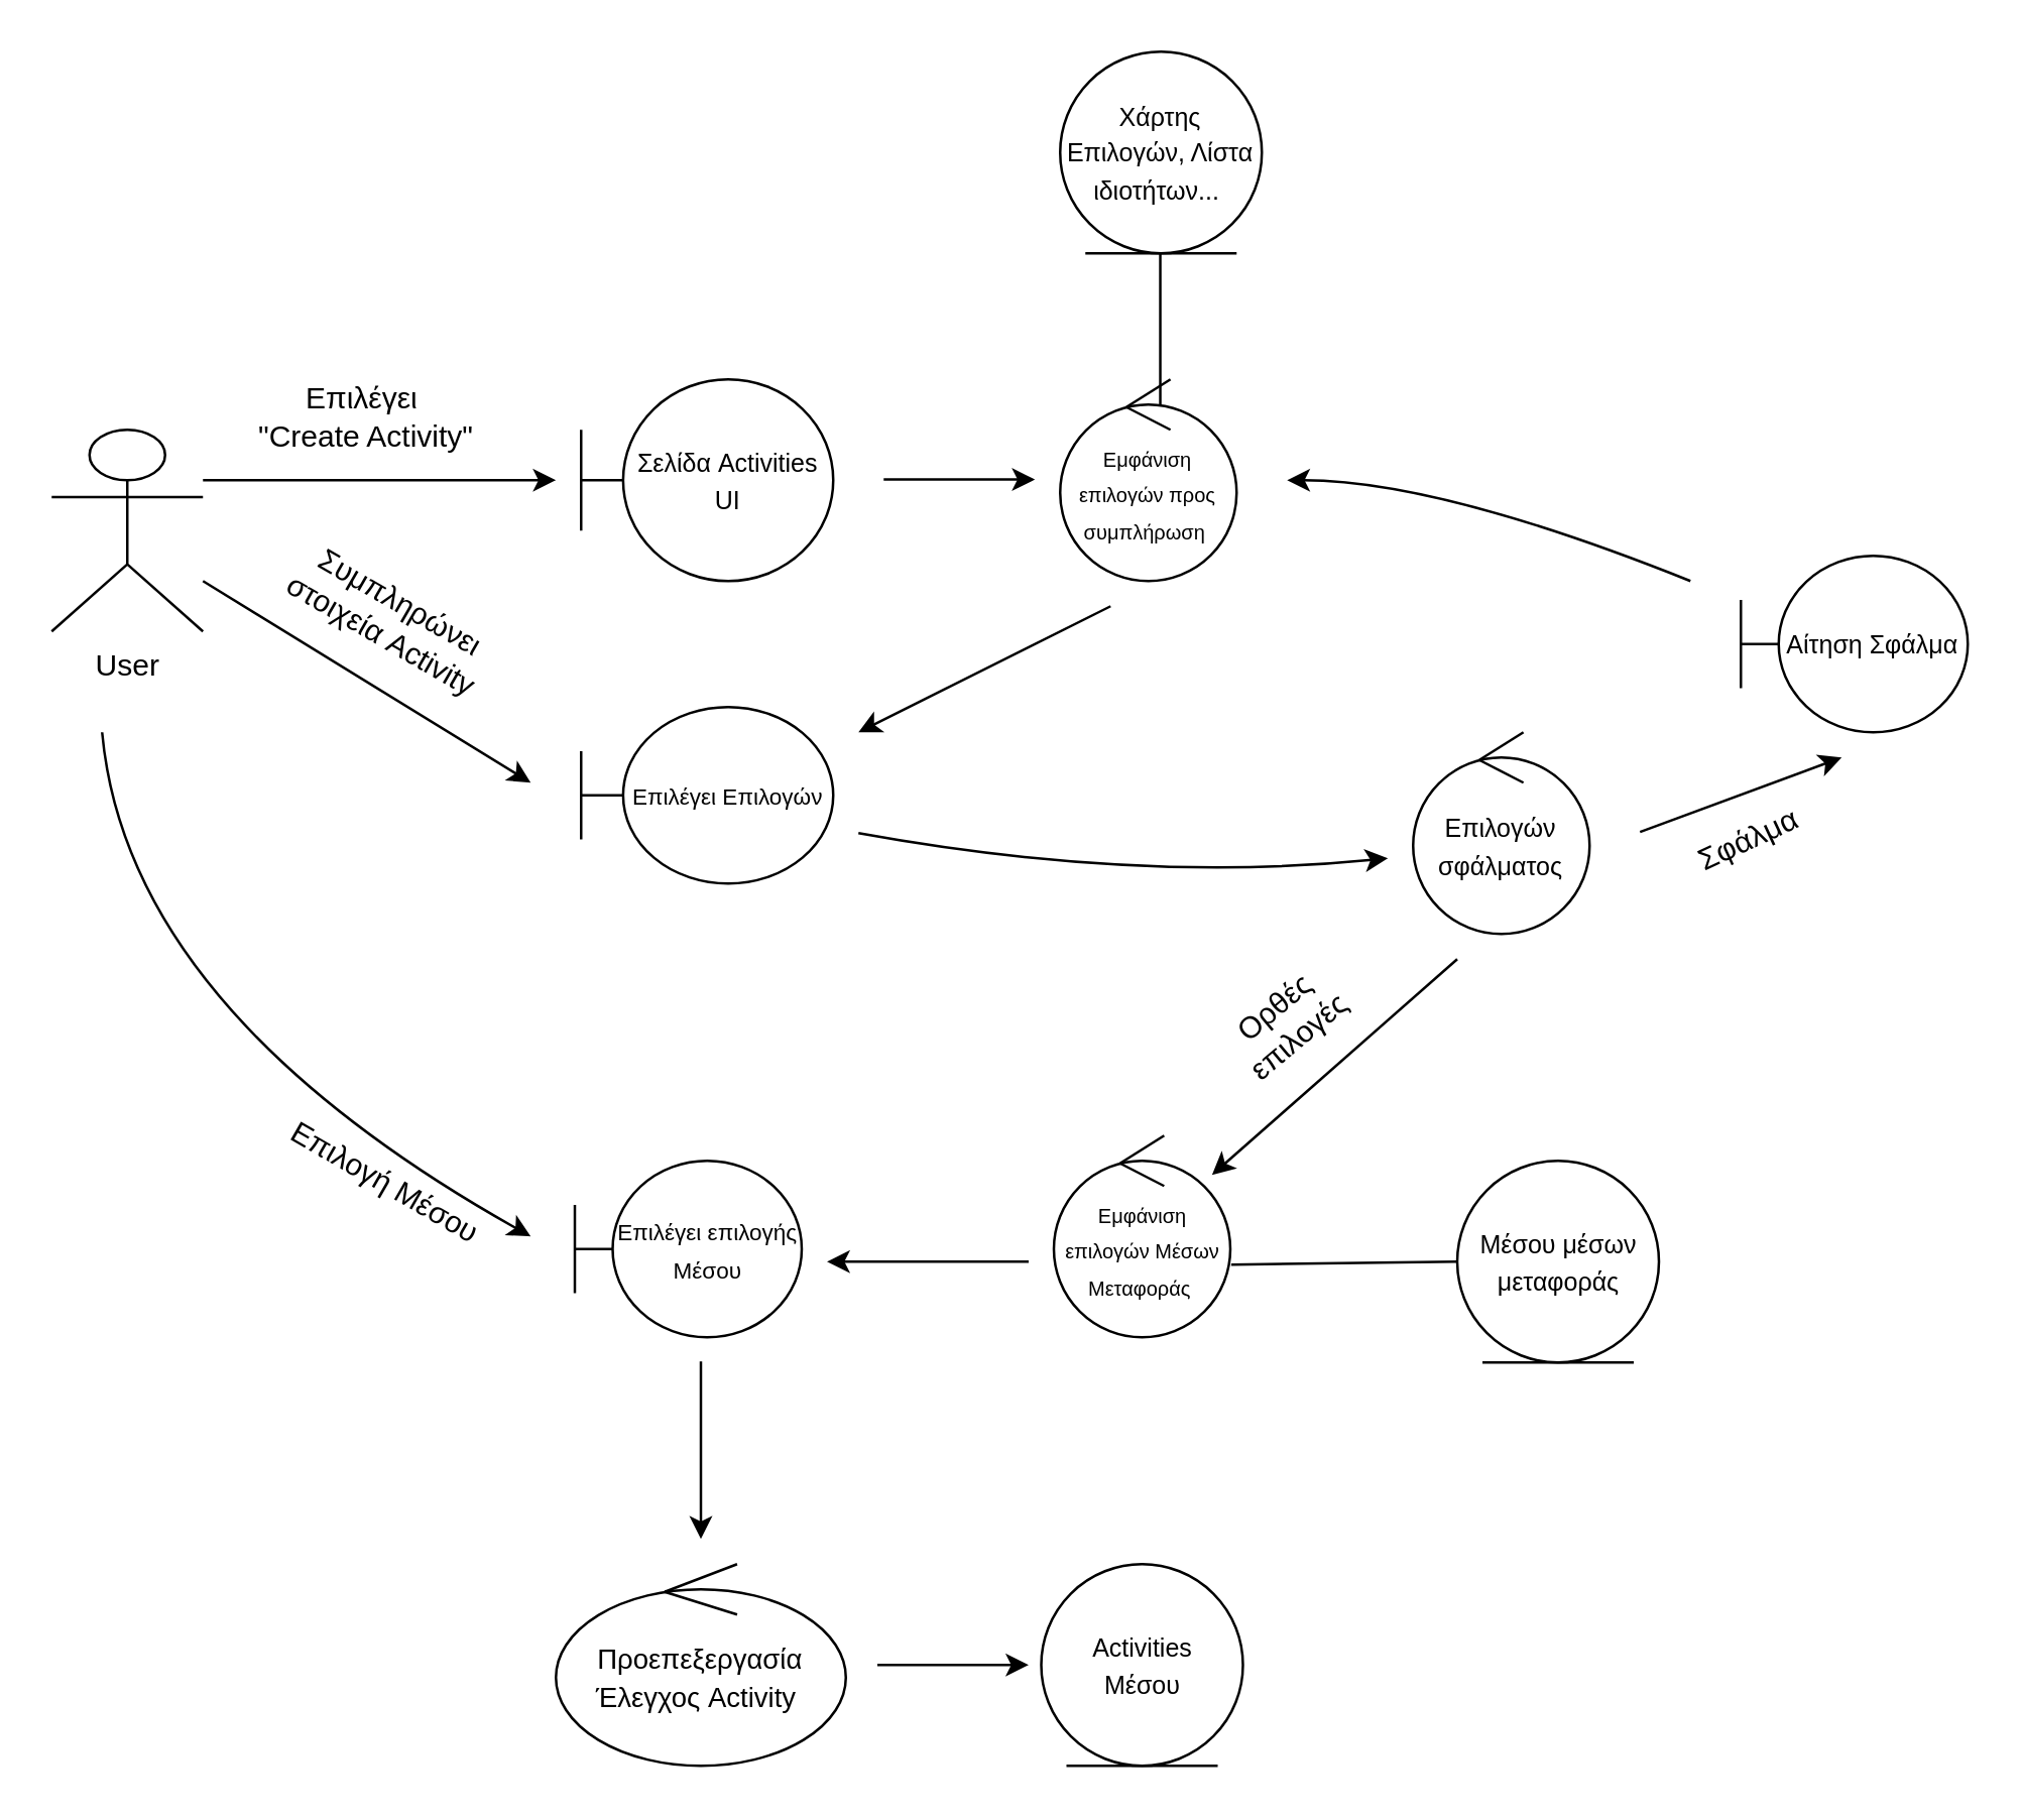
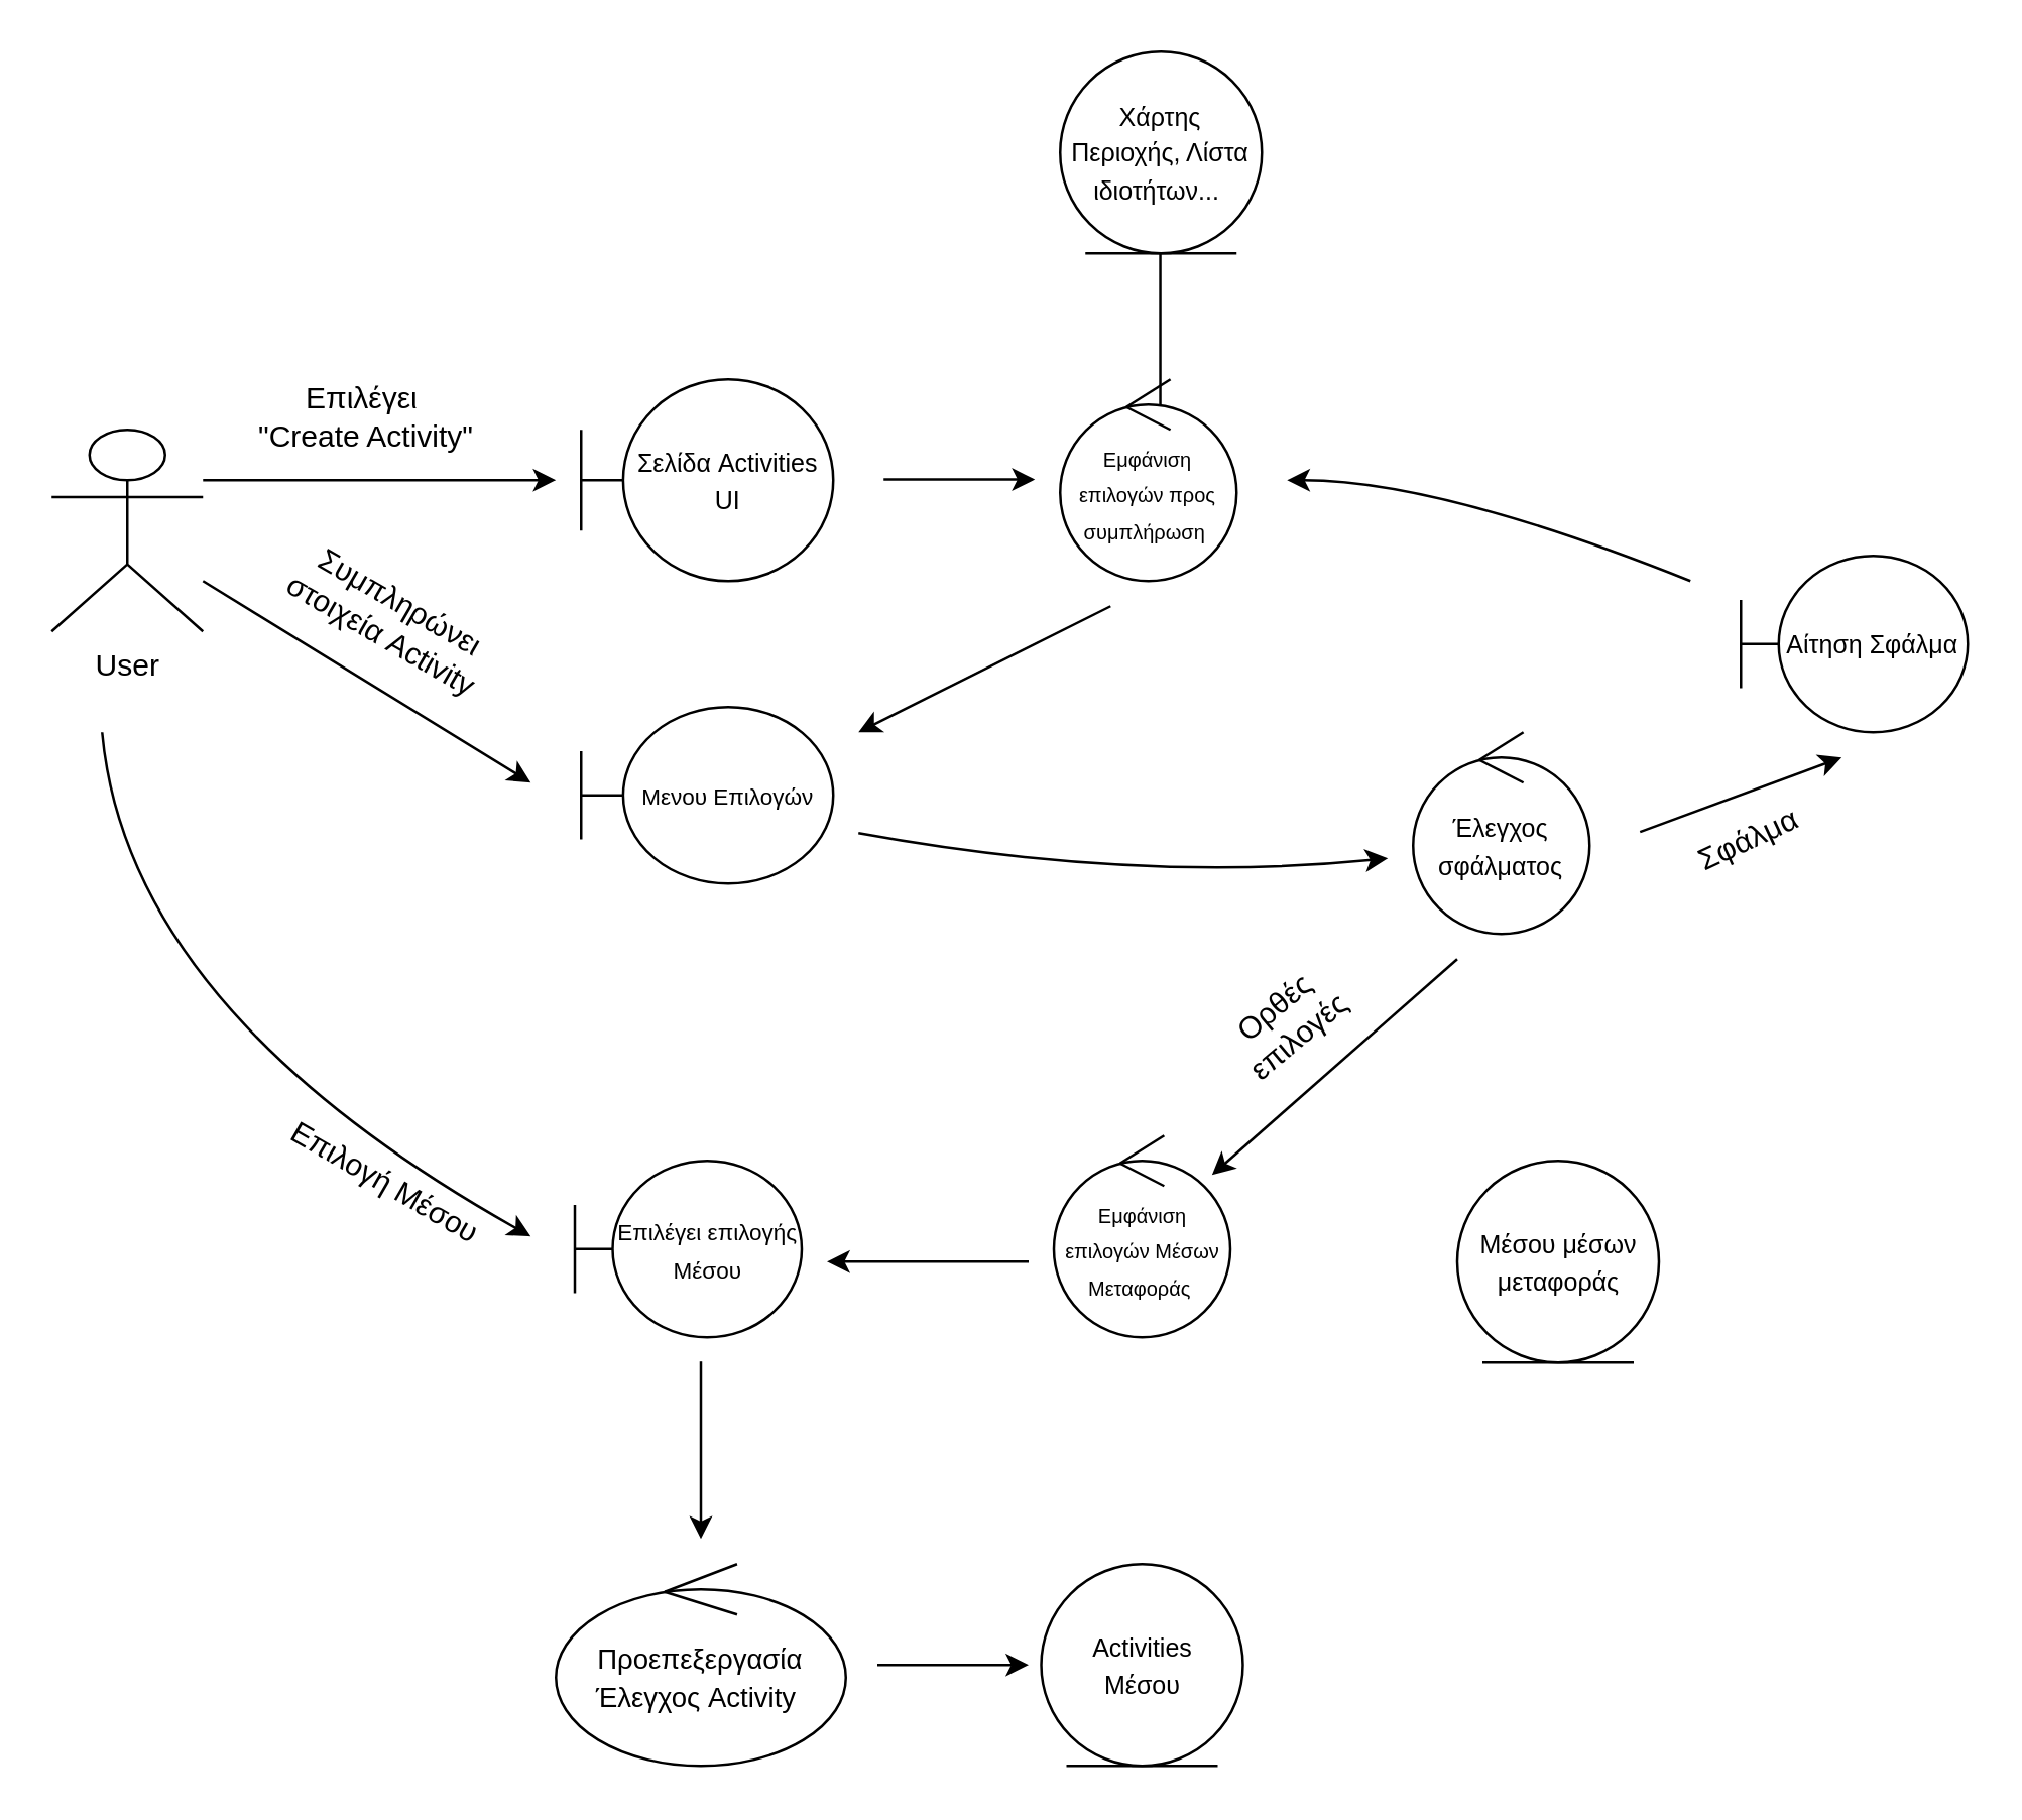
- <mxCell id="3" value="&lt;span style=&quot;font-size: 10px;&quot;&gt;Χάρτης Επιλογών, Λίστα ιδιοτήτων...&amp;nbsp;&lt;/span&gt;" style="ellipse;shape=umlEntity;whiteSpace=wrap;html=1;rounded=1;" parent="1" vertex="1"><mxGeometry x="420" y="20" width="80" height="80" as="geometry" /></mxCell>
+ <mxCell id="3" value="&lt;span style=&quot;font-size: 10px;&quot;&gt;Χάρτης Περιοχής, Λίστα ιδιοτήτων...&amp;nbsp;&lt;/span&gt;" style="ellipse;shape=umlEntity;whiteSpace=wrap;html=1;rounded=1;" parent="1" vertex="1"><mxGeometry x="420" y="20" width="80" height="80" as="geometry" /></mxCell>
- <mxCell id="5" value="&lt;div&gt;&lt;font style=&quot;font-size: 9px;&quot;&gt;Επιλέγει Επιλογών&lt;/font&gt;&lt;/div&gt;" style="shape=umlBoundary;whiteSpace=wrap;html=1;rounded=1;" parent="1" vertex="1"><mxGeometry x="230" y="280" width="100" height="70" as="geometry" /></mxCell>
+ <mxCell id="5" value="&lt;div&gt;&lt;font style=&quot;font-size: 9px;&quot;&gt;Μενου Επιλογών&lt;/font&gt;&lt;/div&gt;" style="shape=umlBoundary;whiteSpace=wrap;html=1;rounded=1;" parent="1" vertex="1"><mxGeometry x="230" y="280" width="100" height="70" as="geometry" /></mxCell>
- <mxCell id="29" value="&lt;span style=&quot;font-size: 10px;&quot;&gt;Επιλογών σφάλματος&lt;/span&gt;" style="ellipse;shape=umlControl;whiteSpace=wrap;html=1;rounded=1;" vertex="1" parent="1"><mxGeometry x="560" y="290" width="70" height="80" as="geometry" /></mxCell>
+ <mxCell id="29" value="&lt;span style=&quot;font-size: 10px;&quot;&gt;Έλεγχος σφάλματος&lt;/span&gt;" style="ellipse;shape=umlControl;whiteSpace=wrap;html=1;rounded=1;" vertex="1" parent="1"><mxGeometry x="560" y="290" width="70" height="80" as="geometry" /></mxCell>
- <mxCell id="21" value="" style="endArrow=none;html=1;rounded=1;exitX=0;exitY=0.5;exitDx=0;exitDy=0;entryX=1.005;entryY=0.64;entryDx=0;entryDy=0;entryPerimeter=0;" parent="1" source="8" target="20" edge="1"><mxGeometry width="50" height="50" relative="1" as="geometry"><mxPoint x="582.5" y="511" as="sourcePoint" /><mxPoint x="502.5" y="510" as="targetPoint" /></mxGeometry></mxCell>
